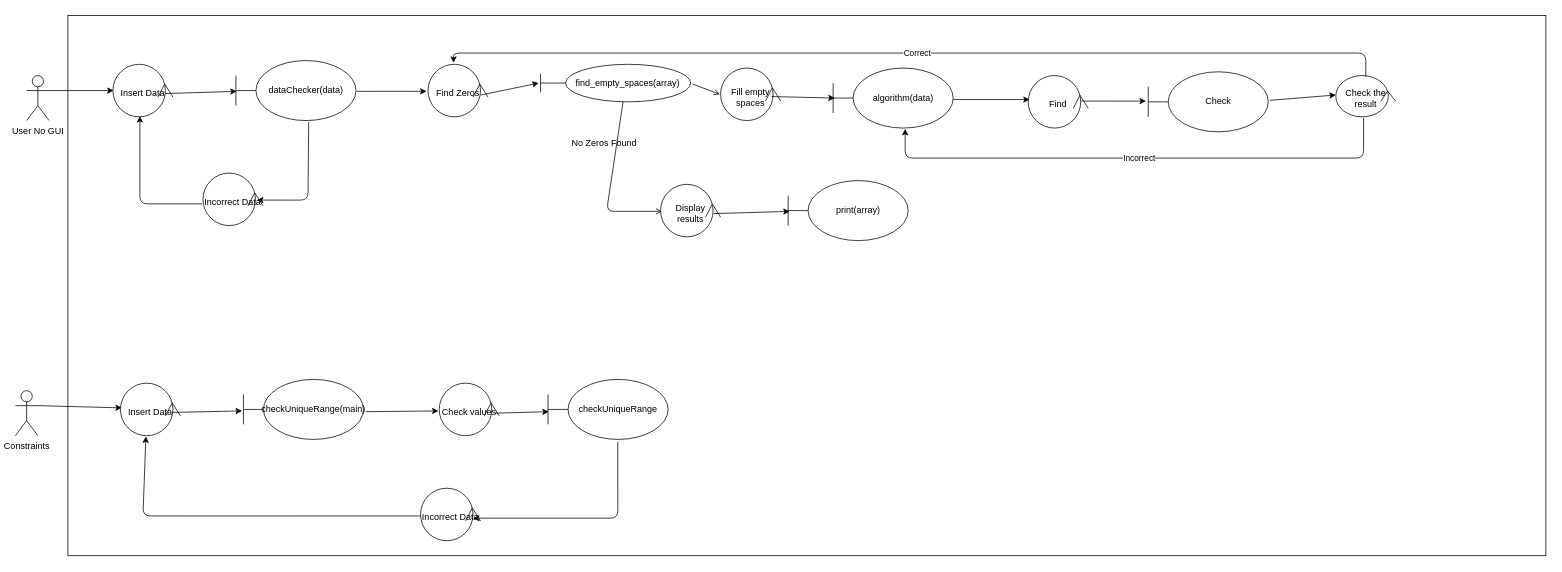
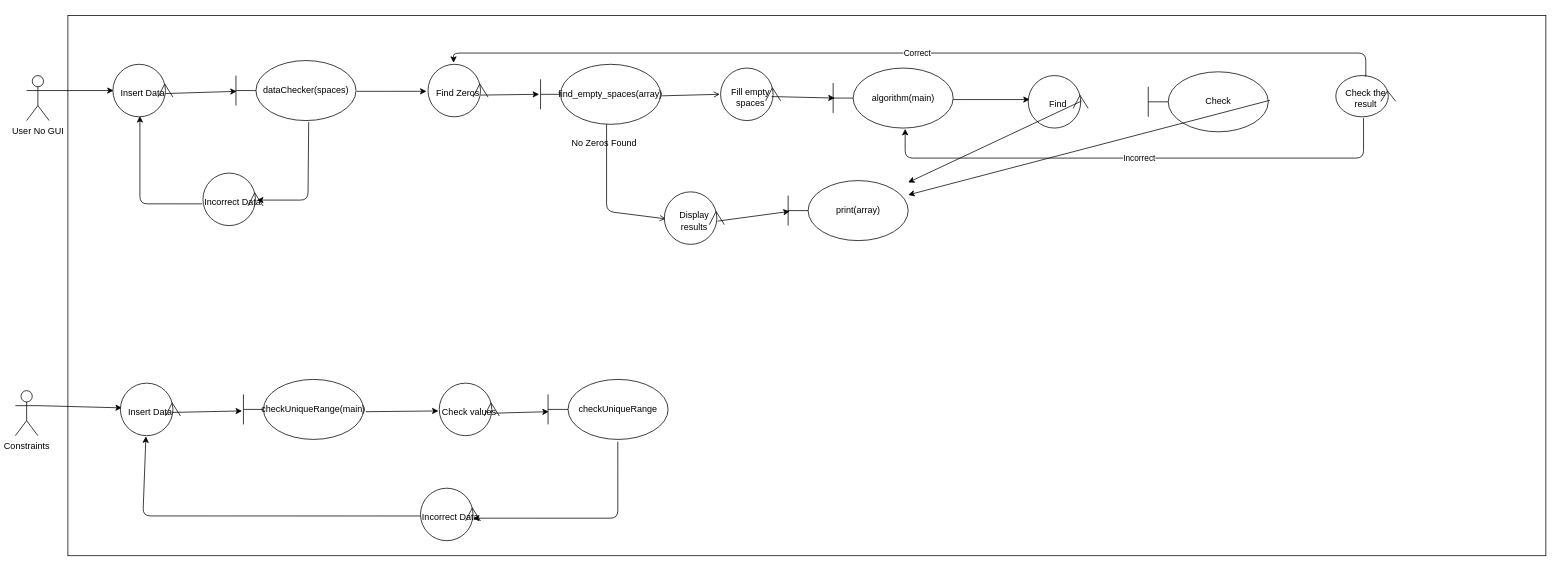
- <mxCell id="15" value="find_empty_spaces(array)" style="shape=umlBoundary;whiteSpace=wrap;html=1;" parent="1" vertex="1"><mxGeometry x="720" y="85" width="200" height="50" as="geometry" /></mxCell>
+ <mxCell id="15" value="find_empty_spaces(array)" style="shape=umlBoundary;whiteSpace=wrap;html=1;" parent="1" vertex="1"><mxGeometry x="720" y="85" width="160" height="80" as="geometry" /></mxCell>
- <mxCell id="6" value="dataChecker(data)" style="shape=umlBoundary;whiteSpace=wrap;html=1;" parent="1" vertex="1"><mxGeometry x="314" y="80" width="160" height="80" as="geometry" /></mxCell>
+ <mxCell id="6" value="dataChecker(spaces)" style="shape=umlBoundary;whiteSpace=wrap;html=1;" parent="1" vertex="1"><mxGeometry x="314" y="80" width="160" height="80" as="geometry" /></mxCell>
- <mxCell id="19" value="algorithm(data)" style="shape=umlBoundary;whiteSpace=wrap;html=1;" parent="1" vertex="1"><mxGeometry x="1110" y="90" width="160" height="80" as="geometry" /></mxCell>
+ <mxCell id="19" value="algorithm(main)" style="shape=umlBoundary;whiteSpace=wrap;html=1;" parent="1" vertex="1"><mxGeometry x="1110" y="90" width="160" height="80" as="geometry" /></mxCell>
- <mxCell id="25" value="" style="endArrow=classic;html=1;exitX=1.013;exitY=0.475;exitDx=0;exitDy=0;exitPerimeter=0;entryX=0.471;entryY=1;entryDx=0;entryDy=0;entryPerimeter=0;" parent="1" source="11" target="24" edge="1"><mxGeometry width="50" height="50" relative="1" as="geometry"><mxPoint x="1694" y="210" as="sourcePoint" /><mxPoint x="1780" y="210.02" as="targetPoint" /></mxGeometry></mxCell>
+ <mxCell id="25" value="" style="endArrow=classic;html=1;exitX=1.013;exitY=0.475;exitDx=0;exitDy=0;exitPerimeter=0;" parent="1" source="11" target="30" edge="1"><mxGeometry width="50" height="50" relative="1" as="geometry"><mxPoint x="1694" y="210" as="sourcePoint" /><mxPoint x="1780" y="210.02" as="targetPoint" /></mxGeometry></mxCell>
- <mxCell id="23" value="" style="endArrow=classic;html=1;exitX=0.486;exitY=0.113;exitDx=0;exitDy=0;exitPerimeter=0;entryX=-0.019;entryY=0.488;entryDx=0;entryDy=0;entryPerimeter=0;" parent="1" source="22" target="11" edge="1"><mxGeometry width="50" height="50" relative="1" as="geometry"><mxPoint x="1460" y="165.01" as="sourcePoint" /><mxPoint x="1562" y="165" as="targetPoint" /></mxGeometry></mxCell>
+ <mxCell id="23" value="" style="endArrow=classic;html=1;exitX=0.486;exitY=0.113;exitDx=0;exitDy=0;exitPerimeter=0;" parent="1" source="22" target="30" edge="1"><mxGeometry width="50" height="50" relative="1" as="geometry"><mxPoint x="1460" y="165.01" as="sourcePoint" /><mxPoint x="1562" y="165" as="targetPoint" /></mxGeometry></mxCell>
- <mxCell id="29" value="Display results" style="ellipse;shape=umlControl;whiteSpace=wrap;html=1;direction=south;" parent="1" vertex="1"><mxGeometry x="880" y="245" width="80" height="70" as="geometry" /></mxCell>
+ <mxCell id="29" value="Display results" style="ellipse;shape=umlControl;whiteSpace=wrap;html=1;direction=south;" parent="1" vertex="1"><mxGeometry x="885" y="255" width="80" height="70" as="geometry" /></mxCell>
